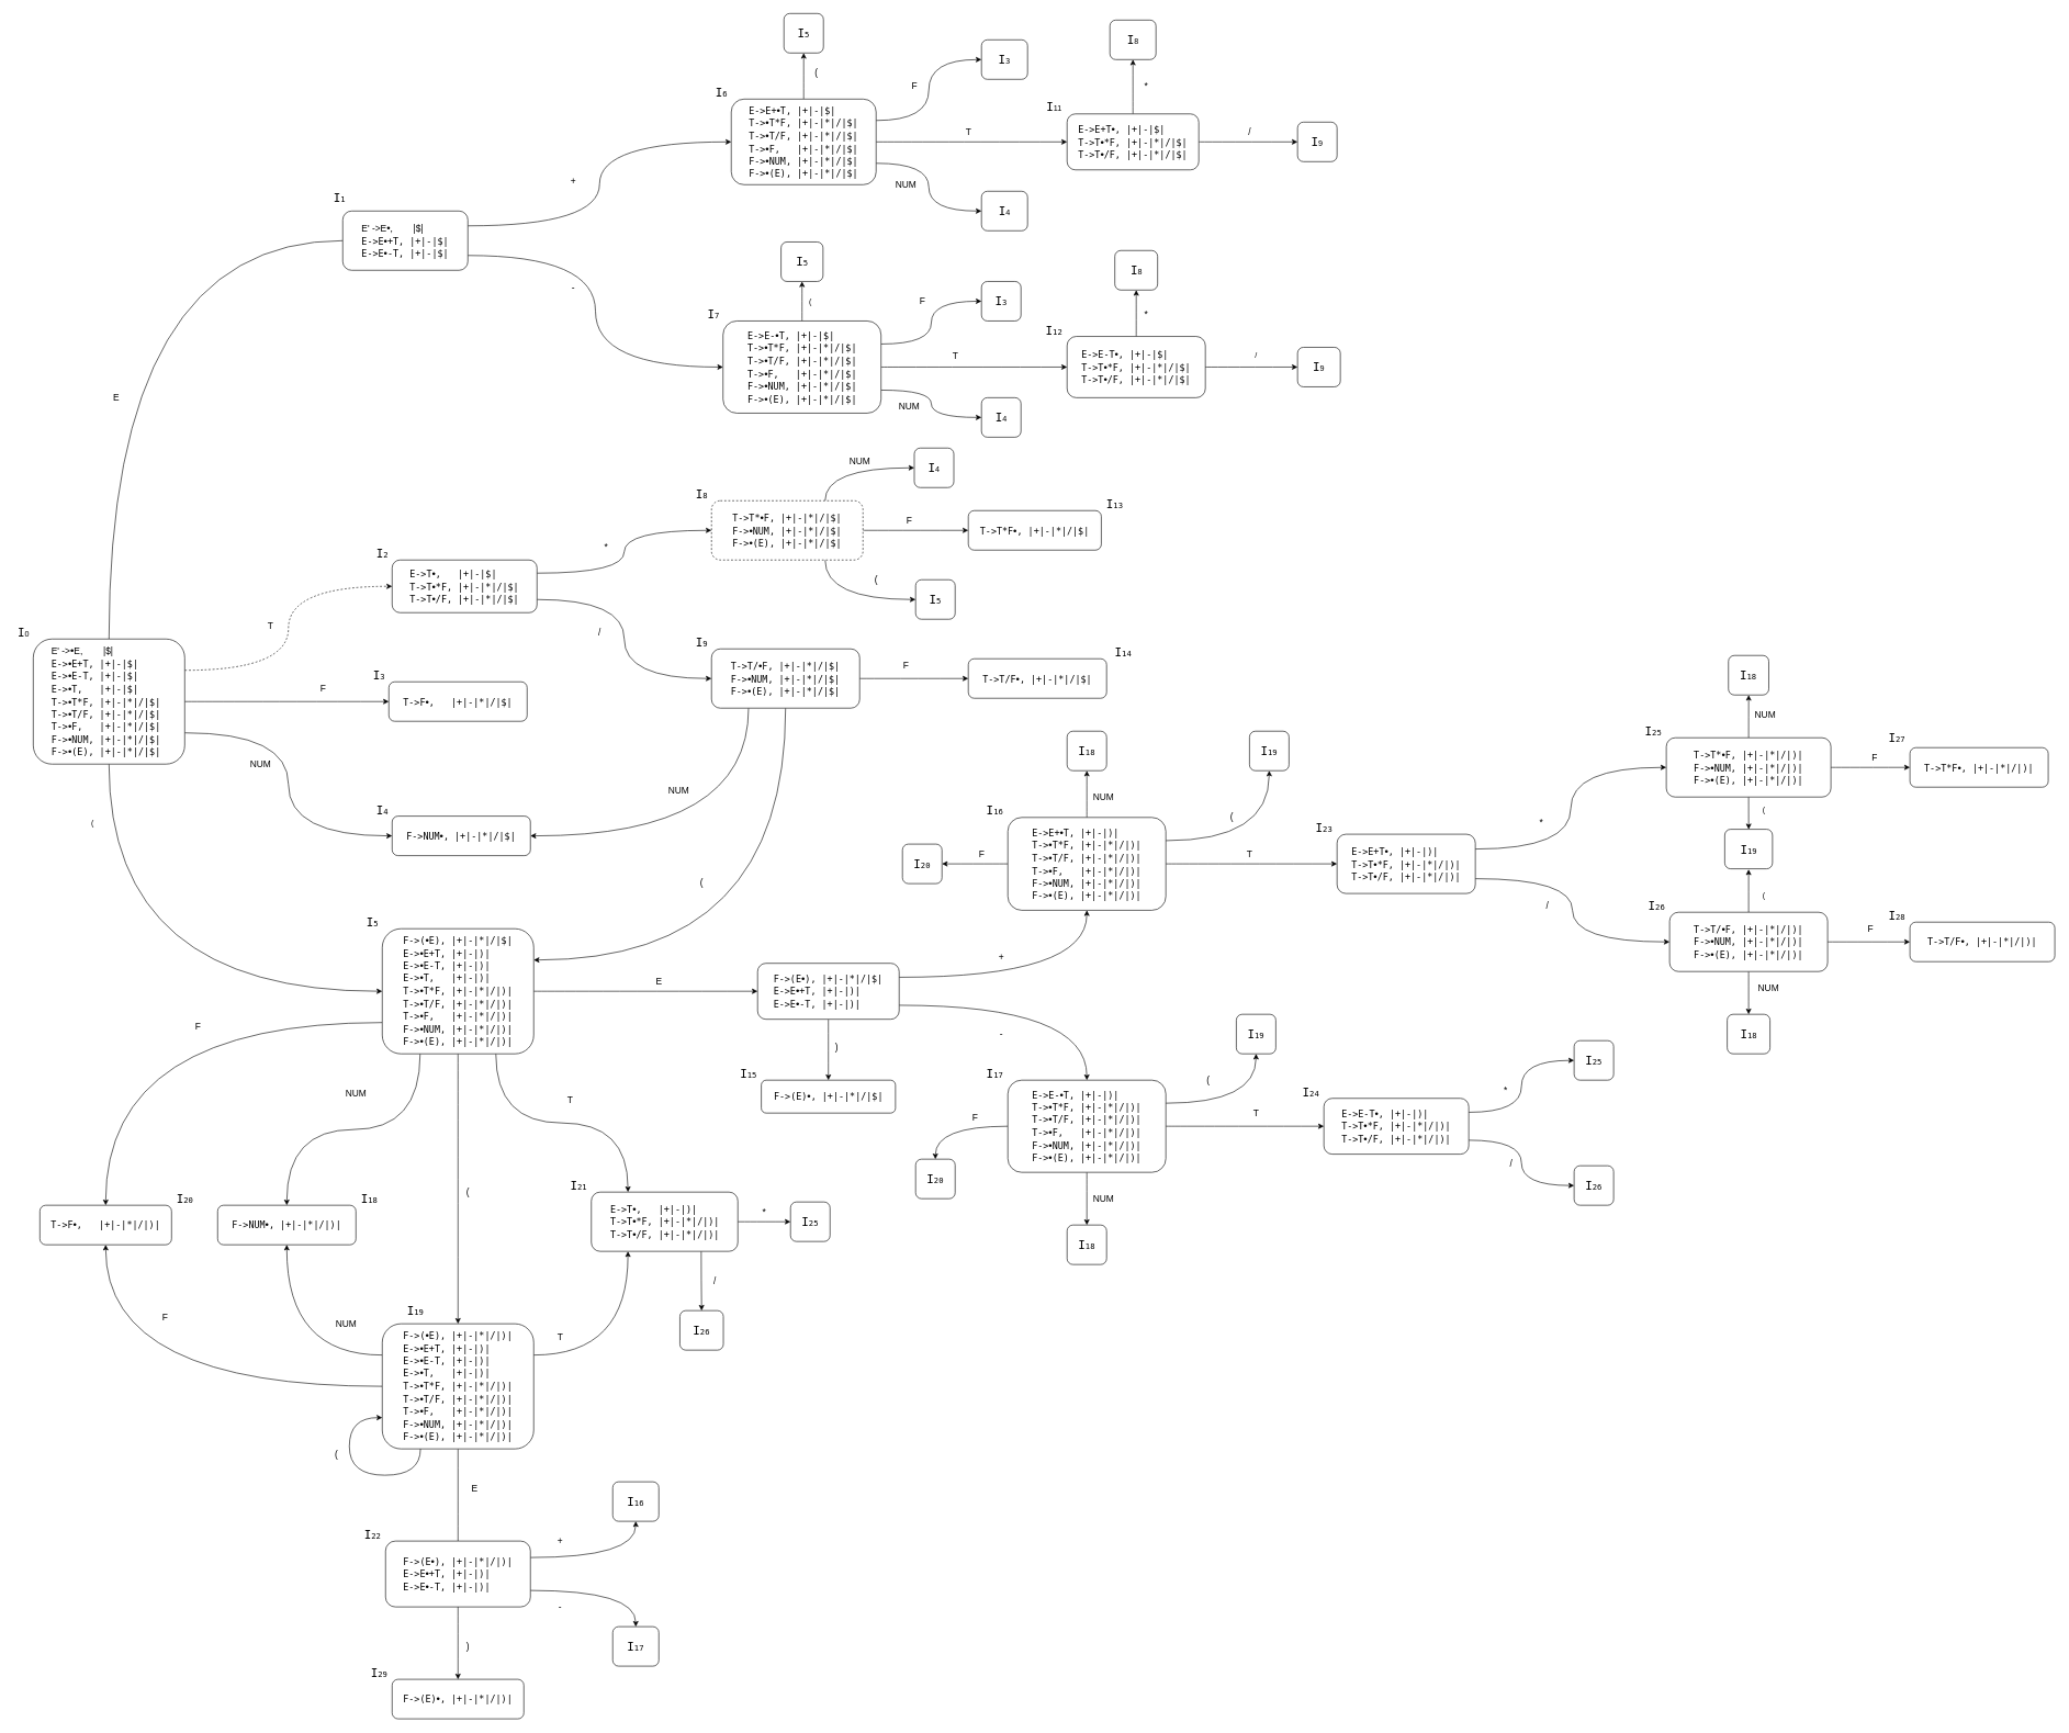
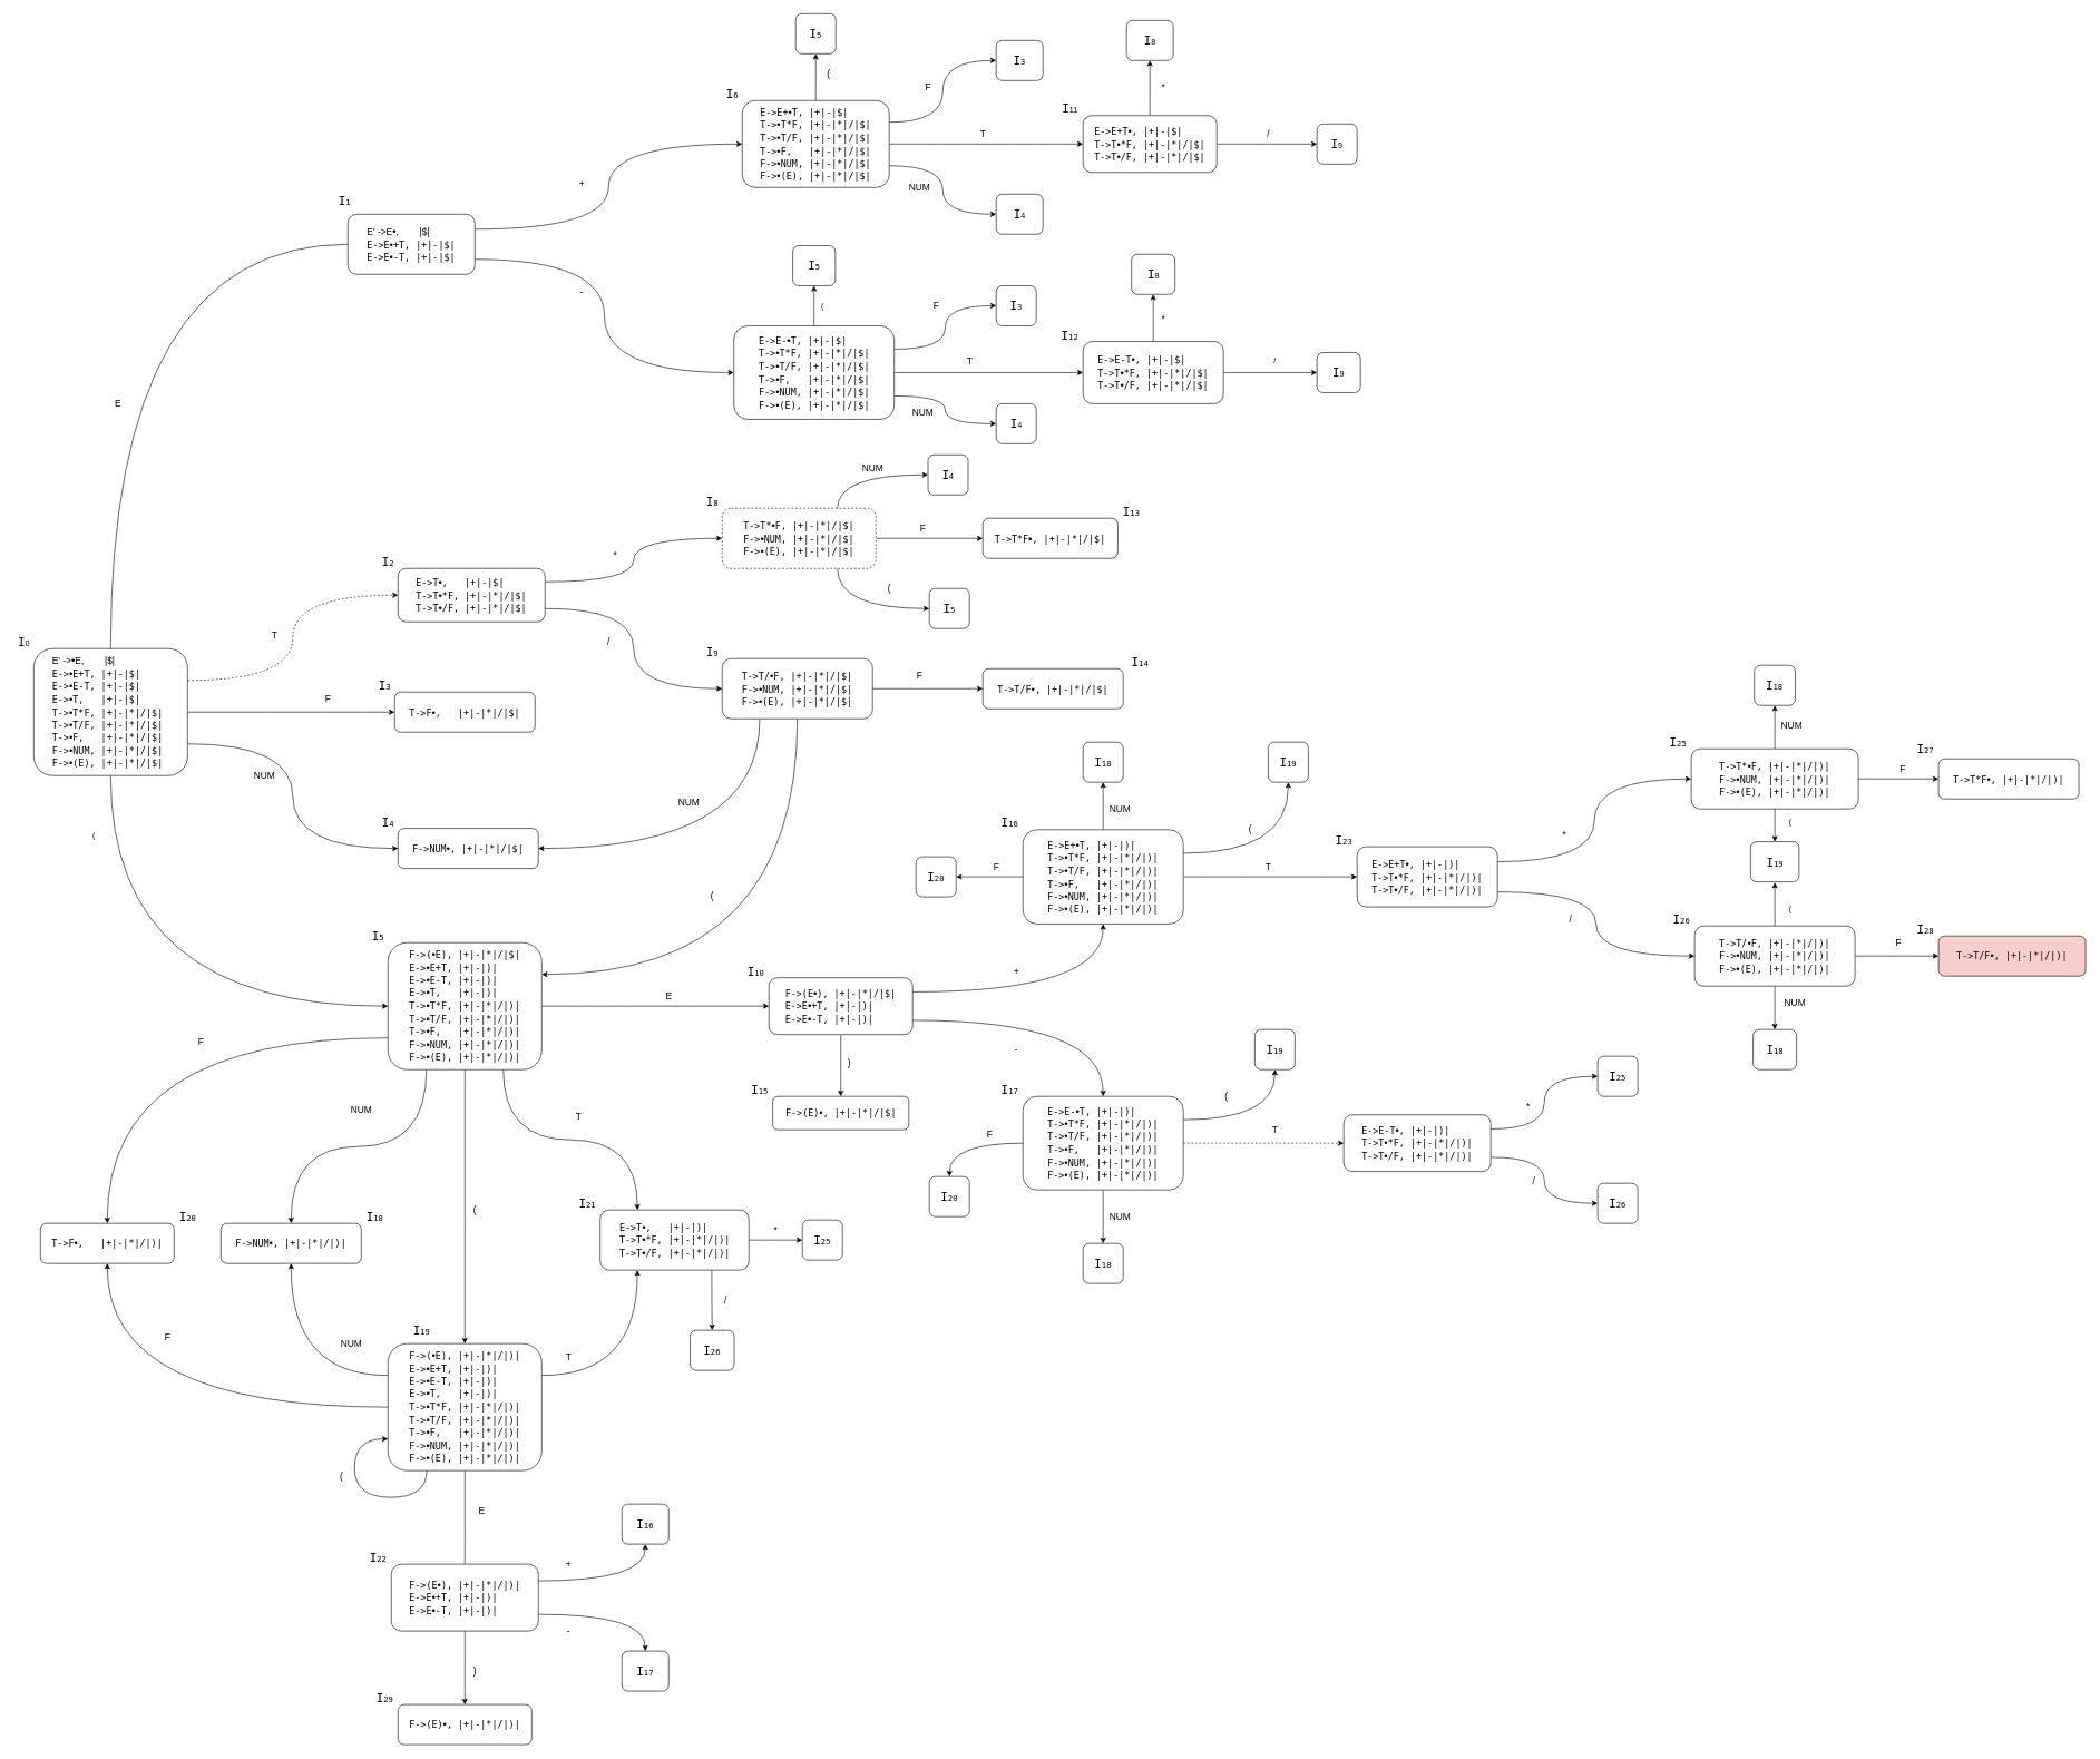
- <mxCell id="193" value="&lt;span style=&quot;font-family: &amp;#34;droid sans mono&amp;#34; , monospace , monospace , &amp;#34;droid sans fallback&amp;#34; ; text-align: left ; font-size: 18px&quot;&gt;I&lt;/span&gt;&lt;font style=&quot;font-family: &amp;#34;droid sans mono&amp;#34; , monospace , monospace , &amp;#34;droid sans fallback&amp;#34; ; text-align: left&quot;&gt;7&lt;/font&gt;" style="text;html=1;align=center;verticalAlign=middle;resizable=0;points=[];autosize=1;" parent="1" vertex="1"><mxGeometry x="1067.5" y="467" width="30" height="20" as="geometry" /></mxCell>
- <mxCell id="166" value="&lt;blockquote style=&quot;margin: 0 0 0 40px ; border: none ; padding: 0px&quot;&gt;&lt;/blockquote&gt;&lt;span style=&quot;font-size: 14px&quot;&gt;&lt;div style=&quot;text-align: left&quot;&gt;&lt;span style=&quot;font-family: &amp;#34;droid sans mono&amp;#34; , monospace , monospace , &amp;#34;droid sans fallback&amp;#34;&quot;&gt;T-&amp;gt;T/F&lt;/span&gt;&lt;span style=&quot;font-family: &amp;#34;muli&amp;#34; , sans-serif ; font-size: 16px&quot;&gt;•&lt;/span&gt;&lt;span style=&quot;font-family: &amp;#34;droid sans mono&amp;#34; , monospace , monospace , &amp;#34;droid sans fallback&amp;#34;&quot;&gt;, |+|-|*|/|)|&lt;/span&gt;&lt;br&gt;&lt;/div&gt;&lt;/span&gt;" style="rounded=1;whiteSpace=wrap;html=1;" parent="1" vertex="1"><mxGeometry x="2900" y="1400" width="220" height="60" as="geometry" /></mxCell>
+ <mxCell id="166" value="&lt;blockquote style=&quot;margin: 0 0 0 40px ; border: none ; padding: 0px&quot;&gt;&lt;/blockquote&gt;&lt;span style=&quot;font-size: 14px&quot;&gt;&lt;div style=&quot;text-align: left&quot;&gt;&lt;span style=&quot;font-family: &amp;#34;droid sans mono&amp;#34; , monospace , monospace , &amp;#34;droid sans fallback&amp;#34;&quot;&gt;T-&amp;gt;T/F&lt;/span&gt;&lt;span style=&quot;font-family: &amp;#34;muli&amp;#34; , sans-serif ; font-size: 16px&quot;&gt;•&lt;/span&gt;&lt;span style=&quot;font-family: &amp;#34;droid sans mono&amp;#34; , monospace , monospace , &amp;#34;droid sans fallback&amp;#34;&quot;&gt;, |+|-|*|/|)|&lt;/span&gt;&lt;br&gt;&lt;/div&gt;&lt;/span&gt;" style="rounded=1;whiteSpace=wrap;html=1;fillColor=#f8cecc;" parent="1" vertex="1"><mxGeometry x="2900" y="1400" width="220" height="60" as="geometry" /></mxCell>
+ <mxCell id="200" value="&lt;span style=&quot;font-family: &amp;#34;droid sans mono&amp;#34; , monospace , monospace , &amp;#34;droid sans fallback&amp;#34; ; text-align: left ; font-size: 18px&quot;&gt;I&lt;/span&gt;&lt;font style=&quot;font-family: &amp;#34;droid sans mono&amp;#34; , monospace , monospace , &amp;#34;droid sans fallback&amp;#34; ; text-align: left&quot;&gt;10&lt;/font&gt;" style="text;html=1;align=center;verticalAlign=middle;resizable=0;points=[];autosize=1;" parent="1" vertex="1"><mxGeometry x="1110" y="1442.5" width="40" height="20" as="geometry" /></mxCell>
- <mxCell id="203" value="&lt;span style=&quot;font-family: &amp;#34;droid sans mono&amp;#34; , monospace , monospace , &amp;#34;droid sans fallback&amp;#34; ; text-align: left ; font-size: 18px&quot;&gt;I&lt;/span&gt;&lt;font style=&quot;font-family: &amp;#34;droid sans mono&amp;#34; , monospace , monospace , &amp;#34;droid sans fallback&amp;#34; ; text-align: left&quot;&gt;24&lt;/font&gt;" style="text;html=1;align=center;verticalAlign=middle;resizable=0;points=[];autosize=1;" parent="1" vertex="1"><mxGeometry x="1970" y="1647.62" width="40" height="20" as="geometry" /></mxCell>
- <mxCell id="92" style="edgeStyle=orthogonalEdgeStyle;curved=1;rounded=0;orthogonalLoop=1;jettySize=auto;html=1;exitX=1;exitY=0.5;exitDx=0;exitDy=0;" parent="1" source="96" target="142" edge="1"><mxGeometry relative="1" as="geometry"><mxPoint x="2040" y="1709.526" as="targetPoint" /></mxGeometry></mxCell>
+ <mxCell id="92" style="edgeStyle=orthogonalEdgeStyle;curved=1;rounded=0;orthogonalLoop=1;jettySize=auto;html=1;exitX=1;exitY=0.5;exitDx=0;exitDy=0;dashed=1;" parent="1" source="96" target="142" edge="1"><mxGeometry relative="1" as="geometry"><mxPoint x="2040" y="1709.526" as="targetPoint" /></mxGeometry></mxCell>
